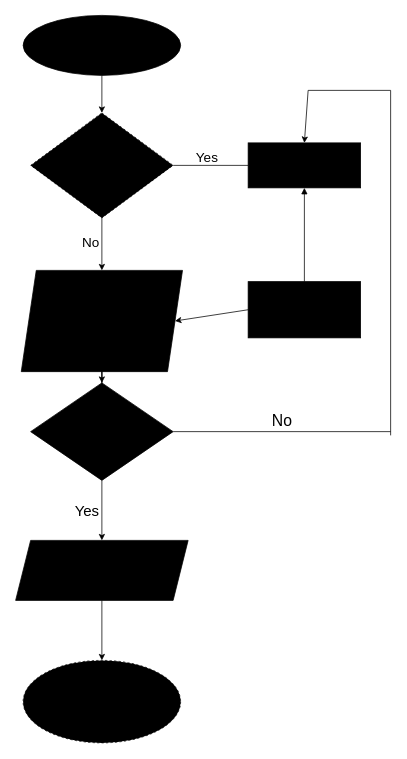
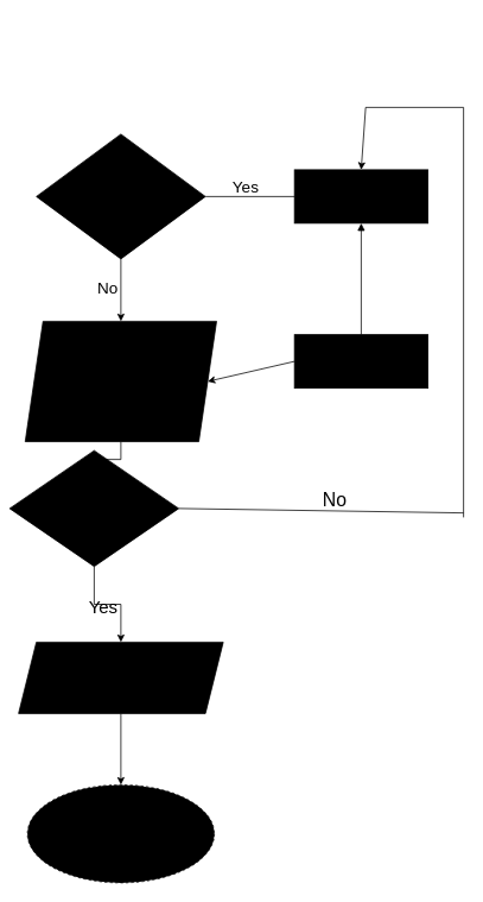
- <mxCell id="3" value="&lt;h2&gt;&lt;font face=&quot;Times New Roman&quot; style=&quot;font-size: 30px; color: light-dark(rgb(0, 0, 0), rgb(255, 255, 255));&quot;&gt;Start&lt;/font&gt;&lt;/h2&gt;" style="ellipse;whiteSpace=wrap;html=1;gradientColor=light-dark(#000000,#FF194F);fillColor=light-dark(#FFFFFF,#00FF80);" parent="1" vertex="1"><mxGeometry x="30" y="20" width="210" height="80" as="geometry" /></mxCell>
- <mxCell id="2" value="" style="edgeStyle=orthogonalEdgeStyle;rounded=0;orthogonalLoop=1;jettySize=auto;html=1;" parent="1" source="3" target="5" edge="1"><mxGeometry relative="1" as="geometry" /></mxCell>
- <mxCell id="5" value="&lt;font style=&quot;font-size: 14px;&quot;&gt;New User?&lt;/font&gt;&lt;div&gt;&lt;font style=&quot;font-size: 14px;&quot;&gt;&amp;nbsp;run&amp;nbsp;&lt;/font&gt;&lt;div&gt;&lt;font style=&quot;font-size: 14px;&quot;&gt;create_dataset.py&lt;/font&gt;&lt;/div&gt;&lt;/div&gt;" style="rhombus;whiteSpace=wrap;html=1;gradientColor=light-dark(#000000,#FF194F);fillColor=light-dark(#FFFFFF,#00FF80);dashed=1;" parent="1" vertex="1"><mxGeometry x="40" y="150" width="190" height="140" as="geometry" /></mxCell>
+ <mxCell id="5" value="&lt;font style=&quot;font-size: 14px;&quot;&gt;New User?&lt;/font&gt;&lt;div&gt;&lt;font style=&quot;font-size: 14px;&quot;&gt;&amp;nbsp;run&amp;nbsp;&lt;/font&gt;&lt;div&gt;&lt;font style=&quot;font-size: 14px;&quot;&gt;create_dataset.py&lt;/font&gt;&lt;/div&gt;&lt;/div&gt;" style="rhombus;whiteSpace=wrap;html=1;gradientColor=light-dark(#000000,#FF194F);fillColor=light-dark(#FFFFFF,#00FF80);" parent="1" vertex="1"><mxGeometry x="40" y="150" width="190" height="140" as="geometry" /></mxCell>
- <mxCell id="15" value="&lt;font style=&quot;font-size: 15px;&quot;&gt;Store the face data in folder on your name&lt;/font&gt;" style="rounded=0;whiteSpace=wrap;html=1;gradientColor=light-dark(#000000,#FF194F);fillColor=light-dark(#FFFFFF,#00FF80);" parent="1" vertex="1"><mxGeometry x="330" y="375" width="150" height="75" as="geometry" /></mxCell>
+ <mxCell id="15" value="&lt;font style=&quot;font-size: 15px;&quot;&gt;Store the face data in folder on your name&lt;/font&gt;" style="rounded=0;whiteSpace=wrap;html=1;gradientColor=light-dark(#000000,#FF194F);fillColor=light-dark(#FFFFFF,#00FF80);" parent="1" vertex="1"><mxGeometry x="330" y="375" width="150" height="60" as="geometry" /></mxCell>
- <mxCell id="9" value="&lt;font style=&quot;font-size: 14px;&quot;&gt;Face Recognize&lt;/font&gt;" style="rhombus;whiteSpace=wrap;html=1;gradientColor=light-dark(#000000,#FF194F);fillColor=light-dark(#FFFFFF,#00FF80);" parent="1" vertex="1"><mxGeometry x="40" y="510" width="190" height="130" as="geometry" /></mxCell>
+ <mxCell id="9" value="&lt;font style=&quot;font-size: 14px;&quot;&gt;Face Recognize&lt;/font&gt;" style="rhombus;whiteSpace=wrap;html=1;gradientColor=light-dark(#000000,#FF194F);fillColor=light-dark(#FFFFFF,#00FF80);" parent="1" vertex="1"><mxGeometry x="10" y="505" width="190" height="130" as="geometry" /></mxCell>
